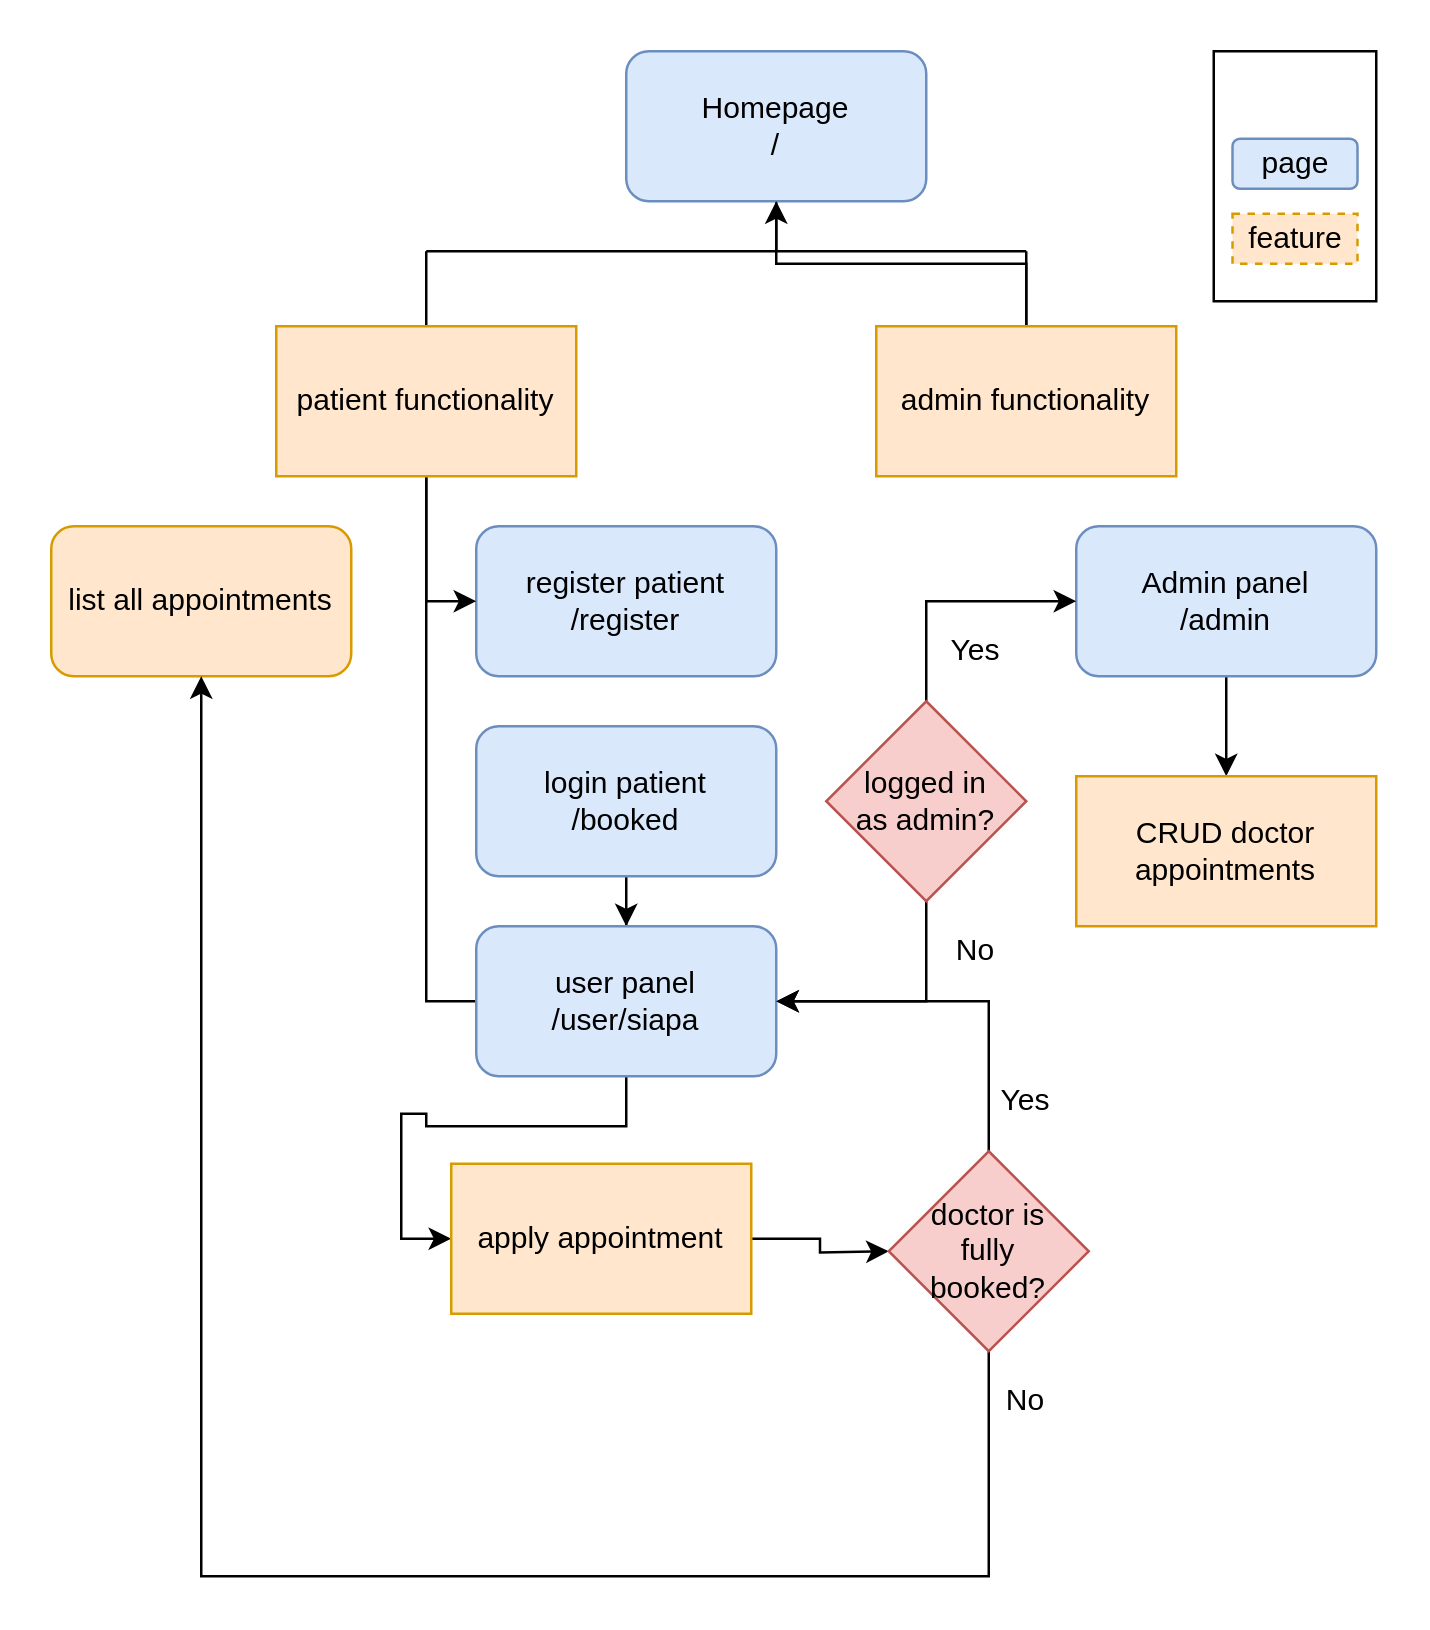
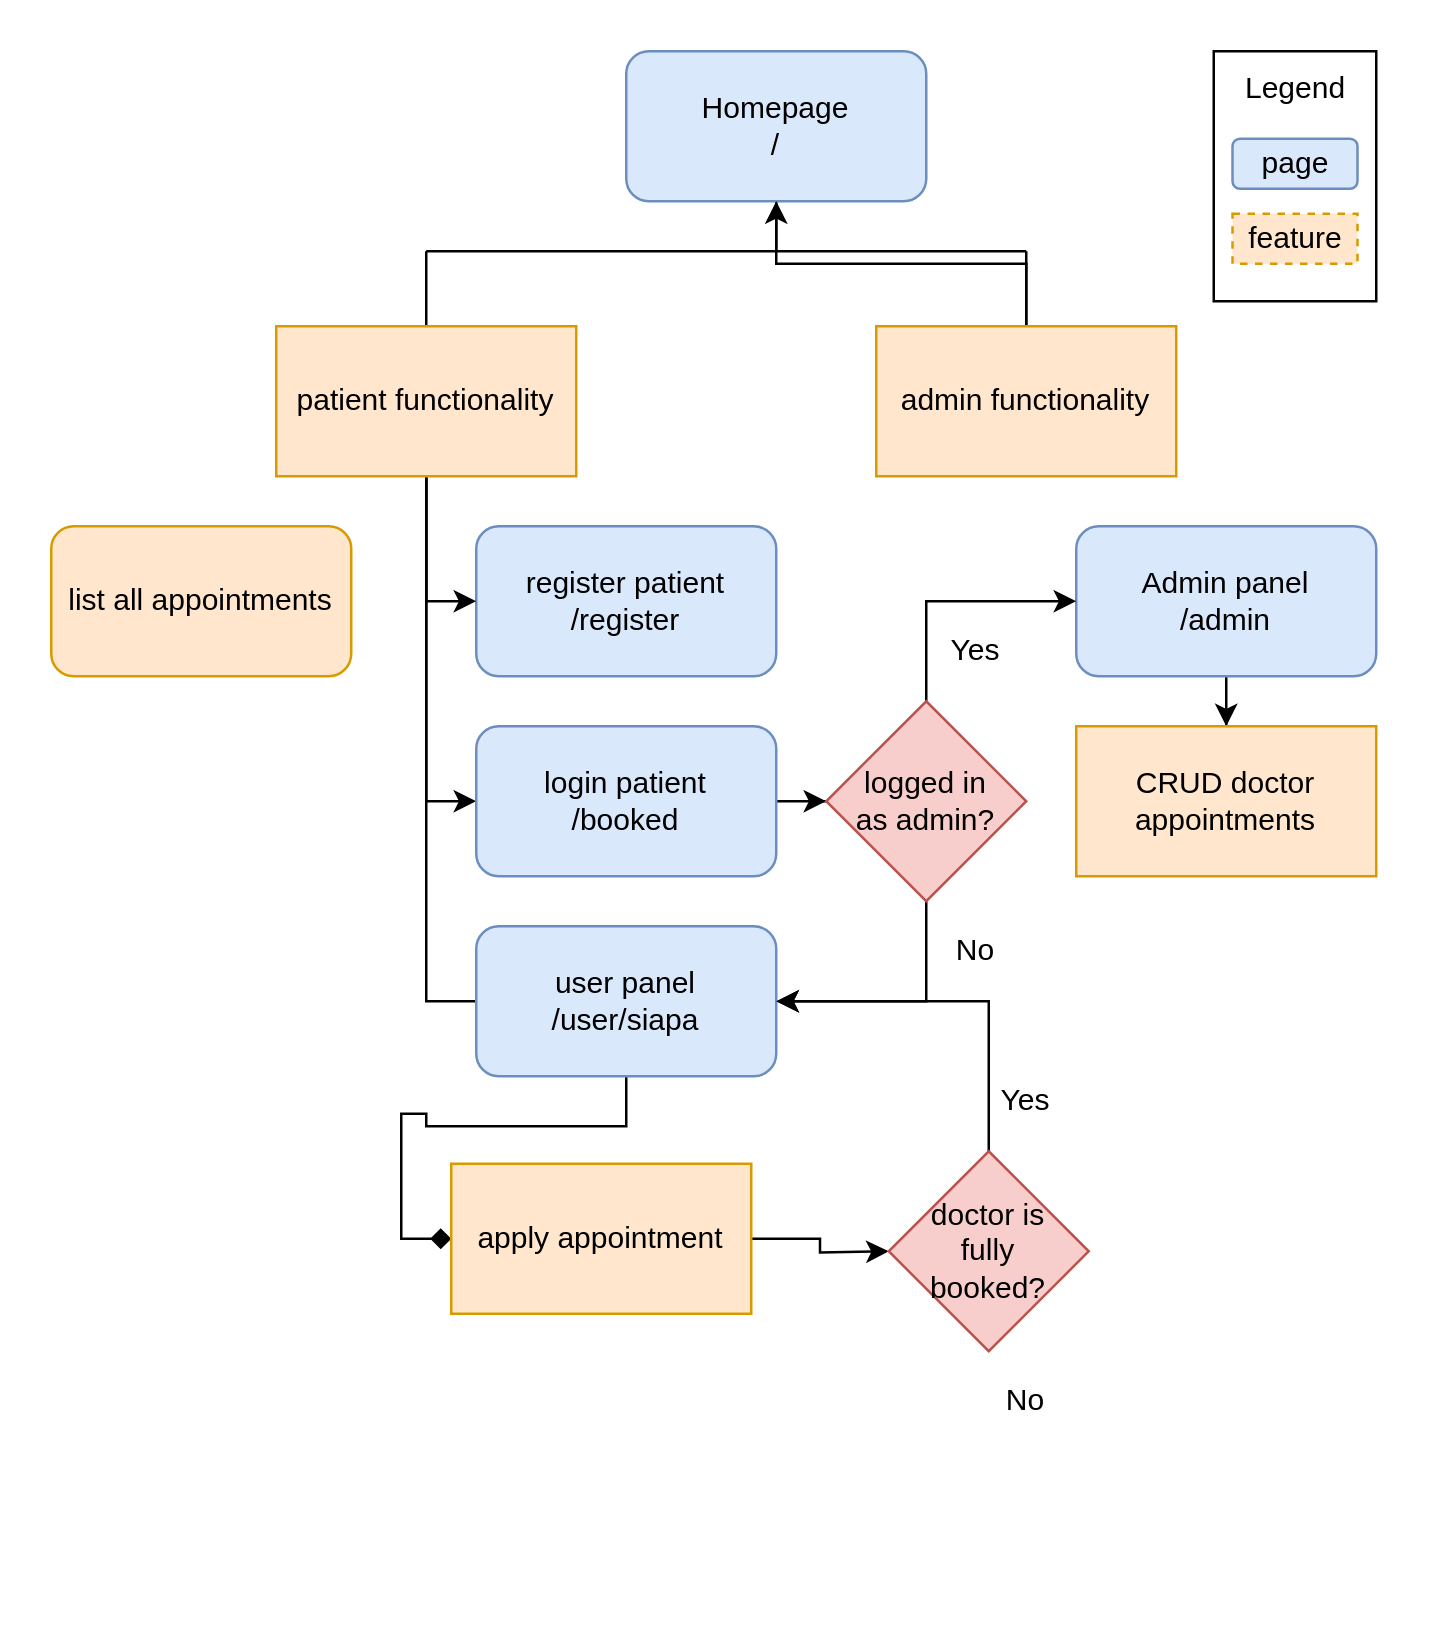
+ <mxCell id="37" value="Legend" style="text;html=1;strokeColor=none;fillColor=none;align=center;verticalAlign=middle;whiteSpace=wrap;rounded=0;" vertex="1" parent="1"><mxGeometry x="497.5" y="25" width="40" height="20" as="geometry" /></mxCell>
+ <mxCell id="9" style="edgeStyle=orthogonalEdgeStyle;rounded=0;orthogonalLoop=1;jettySize=auto;html=1;entryX=0;entryY=0.5;entryDx=0;entryDy=0;" parent="1" source="11" target="13" edge="1"><mxGeometry relative="1" as="geometry" /></mxCell>
- <mxCell id="18" value="&lt;div&gt;CRUD doctor&lt;/div&gt;&lt;div&gt;appointments&lt;br&gt;&lt;/div&gt;" style="rounded=0;whiteSpace=wrap;html=1;fillColor=#ffe6cc;strokeColor=#d79b00;" parent="1" vertex="1"><mxGeometry x="430" y="310" width="120" height="60" as="geometry" /></mxCell>
+ <mxCell id="18" value="&lt;div&gt;CRUD doctor&lt;/div&gt;&lt;div&gt;appointments&lt;br&gt;&lt;/div&gt;" style="rounded=0;whiteSpace=wrap;html=1;fillColor=#ffe6cc;strokeColor=#d79b00;" parent="1" vertex="1"><mxGeometry x="430" y="290" width="120" height="60" as="geometry" /></mxCell>
- <mxCell id="12" style="edgeStyle=orthogonalEdgeStyle;rounded=0;orthogonalLoop=1;jettySize=auto;html=1;" edge="1" parent="1" source="13" target="20"><mxGeometry relative="1" as="geometry" /></mxCell>
+ <mxCell id="12" style="edgeStyle=orthogonalEdgeStyle;rounded=0;orthogonalLoop=1;jettySize=auto;html=1;" edge="1" parent="1" source="13" target="29"><mxGeometry relative="1" as="geometry" /></mxCell>
- <mxCell id="19" style="edgeStyle=orthogonalEdgeStyle;rounded=0;orthogonalLoop=1;jettySize=auto;html=1;entryX=0;entryY=0.5;entryDx=0;entryDy=0;" edge="1" parent="1" source="20" target="23"><mxGeometry relative="1" as="geometry" /></mxCell>
+ <mxCell id="19" style="edgeStyle=orthogonalEdgeStyle;rounded=0;orthogonalLoop=1;jettySize=auto;html=1;entryX=0;entryY=0.5;entryDx=0;entryDy=0;endArrow=diamond;" edge="1" parent="1" source="20" target="23"><mxGeometry relative="1" as="geometry" /></mxCell>
- <mxCell id="24" style="edgeStyle=orthogonalEdgeStyle;rounded=0;orthogonalLoop=1;jettySize=auto;html=1;entryX=0.5;entryY=1;entryDx=0;entryDy=0;" edge="1" parent="1" source="26" target="21"><mxGeometry relative="1" as="geometry"><Array as="points"><mxPoint x="395" y="630" /><mxPoint x="80" y="630" /></Array></mxGeometry></mxCell>
